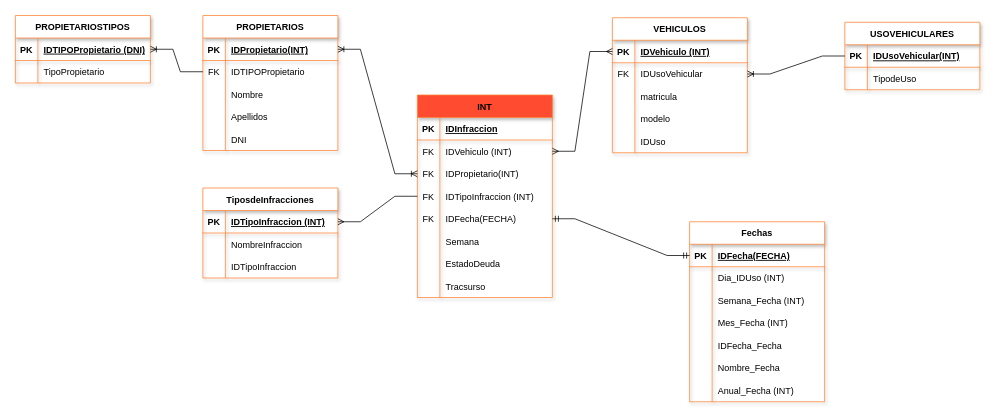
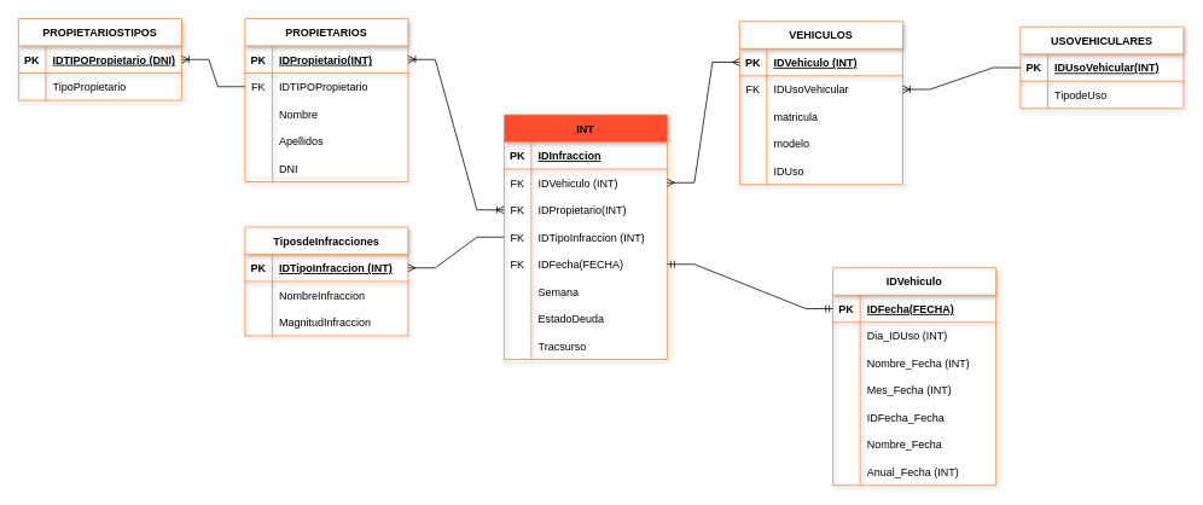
- <mxCell id="51" value="Fechas" style="shape=table;startSize=30;container=1;collapsible=1;childLayout=tableLayout;fixedRows=1;rowLines=0;fontStyle=1;align=center;resizeLast=1;shadow=1;strokeColor=#FF8330;" vertex="1" parent="1"><mxGeometry x="919" y="295" width="180" height="240" as="geometry" /></mxCell>
+ <mxCell id="51" value="IDVehiculo" style="shape=table;startSize=30;container=1;collapsible=1;childLayout=tableLayout;fixedRows=1;rowLines=0;fontStyle=1;align=center;resizeLast=1;shadow=1;strokeColor=#FF8330;" vertex="1" parent="1"><mxGeometry x="919" y="295" width="180" height="240" as="geometry" /></mxCell>
- <mxCell id="50" value="IDTipoInfraccion" style="shape=partialRectangle;connectable=0;fillColor=none;top=0;left=0;bottom=0;right=0;align=left;spacingLeft=6;overflow=hidden;shadow=1;strokeColor=#FF8330;" vertex="1" parent="48"><mxGeometry x="30" width="150" height="30" as="geometry"><mxRectangle width="150" height="30" as="alternateBounds" /></mxGeometry></mxCell>
+ <mxCell id="50" value="MagnitudInfraccion" style="shape=partialRectangle;connectable=0;fillColor=none;top=0;left=0;bottom=0;right=0;align=left;spacingLeft=6;overflow=hidden;shadow=1;strokeColor=#FF8330;" vertex="1" parent="48"><mxGeometry x="30" width="150" height="30" as="geometry"><mxRectangle width="150" height="30" as="alternateBounds" /></mxGeometry></mxCell>
- <mxCell id="60" value="Semana_Fecha (INT)" style="shape=partialRectangle;connectable=0;fillColor=none;top=0;left=0;bottom=0;right=0;align=left;spacingLeft=6;overflow=hidden;shadow=1;strokeColor=#FF8330;" vertex="1" parent="58"><mxGeometry x="30" width="150" height="30" as="geometry"><mxRectangle width="150" height="30" as="alternateBounds" /></mxGeometry></mxCell>
+ <mxCell id="60" value="Nombre_Fecha (INT)" style="shape=partialRectangle;connectable=0;fillColor=none;top=0;left=0;bottom=0;right=0;align=left;spacingLeft=6;overflow=hidden;shadow=1;strokeColor=#FF8330;" vertex="1" parent="58"><mxGeometry x="30" width="150" height="30" as="geometry"><mxRectangle width="150" height="30" as="alternateBounds" /></mxGeometry></mxCell>
